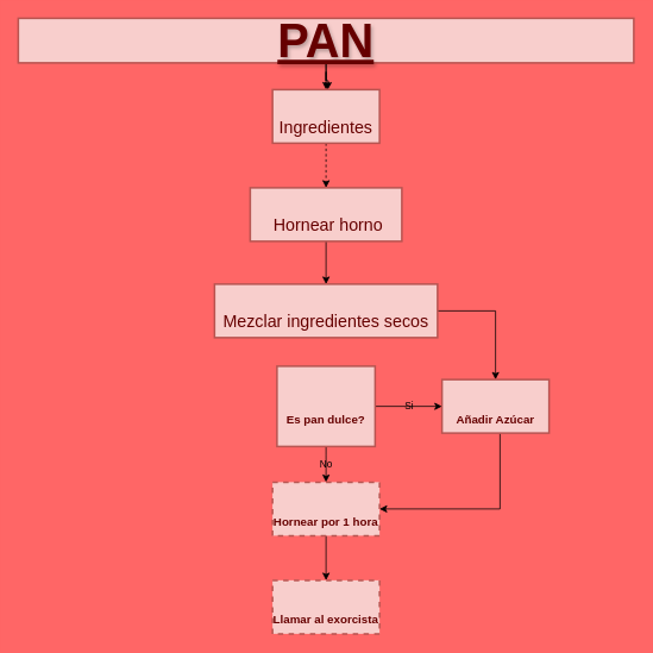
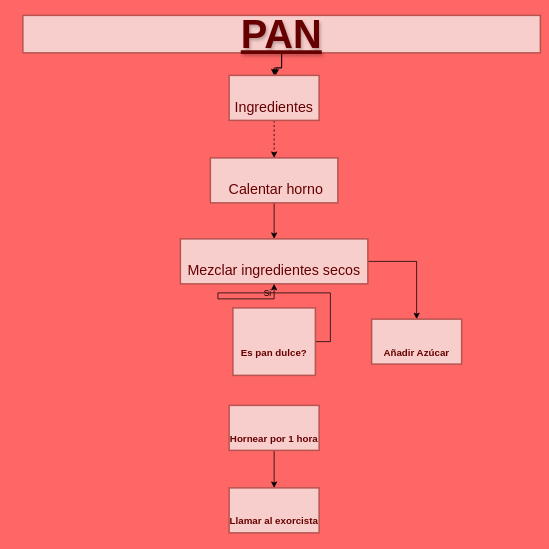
- <mxCell id="4" value="PAN" style="rounded=1;whiteSpace=wrap;html=1;absoluteArcSize=1;arcSize=0;strokeWidth=2;fillColor=#f8cecc;strokeColor=#b85450;labelBorderColor=none;labelBackgroundColor=none;textShadow=1;fontColor=#660000;fontSize=53;fontStyle=5" parent="1" vertex="1"><mxGeometry x="20" y="20" width="690" height="50" as="geometry" /></mxCell>
+ <mxCell id="4" value="PAN" style="rounded=1;whiteSpace=wrap;html=1;absoluteArcSize=1;arcSize=0;strokeWidth=2;fillColor=#f8cecc;strokeColor=#b85450;labelBorderColor=none;labelBackgroundColor=none;textShadow=1;fontColor=#660000;fontSize=53;fontStyle=5" parent="1" vertex="1"><mxGeometry x="30" y="20" width="690" height="50" as="geometry" /></mxCell>
- <mxCell id="8" value="&lt;span style=&quot;font-size: 19px; font-weight: 400;&quot;&gt;&amp;nbsp;Hornear horno&lt;/span&gt;" style="whiteSpace=wrap;html=1;fontSize=53;fillColor=#f8cecc;strokeColor=#b85450;fontColor=#660000;rounded=1;arcSize=0;strokeWidth=2;labelBorderColor=none;labelBackgroundColor=none;fontStyle=1;align=center;" parent="1" vertex="1"><mxGeometry x="280" y="210" width="170" height="60" as="geometry" /></mxCell>
+ <mxCell id="8" value="&lt;span style=&quot;font-size: 19px; font-weight: 400;&quot;&gt;&amp;nbsp;Calentar horno&lt;/span&gt;" style="whiteSpace=wrap;html=1;fontSize=53;fillColor=#f8cecc;strokeColor=#b85450;fontColor=#660000;rounded=1;arcSize=0;strokeWidth=2;labelBorderColor=none;labelBackgroundColor=none;fontStyle=1;align=center;" parent="1" vertex="1"><mxGeometry x="280" y="210" width="170" height="60" as="geometry" /></mxCell>
- <mxCell id="10" value="&lt;span style=&quot;font-size: 19px; font-weight: 400;&quot;&gt;Mezclar ingredientes secos&lt;/span&gt;" style="html=1;fontSize=53;fillColor=#f8cecc;strokeColor=#b85450;fontColor=#660000;arcSize=0;strokeWidth=2;labelBorderColor=none;labelBackgroundColor=none;fontStyle=1;align=center;verticalAlign=middle;labelPosition=center;verticalLabelPosition=middle;whiteSpace=wrap;rounded=0;" parent="1" vertex="1"><mxGeometry x="240" y="318" width="250" height="60" as="geometry" /></mxCell>
+ <mxCell id="10" value="&lt;span style=&quot;font-size: 19px; font-weight: 400;&quot;&gt;Mezclar ingredientes secos&lt;/span&gt;" style="html=1;fontSize=53;fillColor=#f8cecc;strokeColor=#b85450;fontColor=#660000;rounded=1;arcSize=0;strokeWidth=2;labelBorderColor=none;labelBackgroundColor=none;fontStyle=1;align=center;verticalAlign=middle;labelPosition=center;verticalLabelPosition=middle;whiteSpace=wrap;" parent="1" vertex="1"><mxGeometry x="240" y="318" width="250" height="60" as="geometry" /></mxCell>
- <mxCell id="11" value="Si" style="edgeStyle=orthogonalEdgeStyle;rounded=0;orthogonalLoop=1;jettySize=auto;html=1;exitX=1;exitY=0.5;exitDx=0;exitDy=0;labelBackgroundColor=none;" parent="1" source="13" target="15" edge="1"><mxGeometry relative="1" as="geometry"><mxPoint x="485" y="455" as="sourcePoint" /></mxGeometry></mxCell>
+ <mxCell id="11" value="Si" style="edgeStyle=orthogonalEdgeStyle;rounded=0;orthogonalLoop=1;jettySize=auto;html=1;exitX=1;exitY=0.5;exitDx=0;exitDy=0;labelBackgroundColor=none;" parent="1" source="13" target="10" edge="1"><mxGeometry relative="1" as="geometry"><mxPoint x="485" y="455" as="sourcePoint" /></mxGeometry></mxCell>
- <mxCell id="12" value="No" style="edgeStyle=orthogonalEdgeStyle;rounded=0;orthogonalLoop=1;jettySize=auto;html=1;labelBackgroundColor=none;" parent="1" source="13" target="17" edge="1"><mxGeometry relative="1" as="geometry"><Array as="points"><mxPoint x="365" y="510" /><mxPoint x="365" y="510" /></Array></mxGeometry></mxCell>
- <mxCell id="14" style="edgeStyle=orthogonalEdgeStyle;rounded=0;orthogonalLoop=1;jettySize=auto;html=1;" parent="1" source="15" target="17" edge="1"><mxGeometry relative="1" as="geometry"><mxPoint x="430" y="560" as="targetPoint" /><Array as="points"><mxPoint x="560" y="570" /></Array></mxGeometry></mxCell>
- <mxCell id="17" value="&lt;font style=&quot;font-size: 13px;&quot;&gt;Hornear por 1 hora&lt;/font&gt;" style="whiteSpace=wrap;html=1;fontSize=53;fillColor=#f8cecc;strokeColor=#b85450;fontColor=#660000;rounded=1;arcSize=0;strokeWidth=2;labelBorderColor=none;labelBackgroundColor=none;fontStyle=1;dashed=1;" parent="1" vertex="1"><mxGeometry x="305" y="540" width="120" height="60" as="geometry" /></mxCell>
+ <mxCell id="17" value="&lt;font style=&quot;font-size: 13px;&quot;&gt;Hornear por 1 hora&lt;/font&gt;" style="whiteSpace=wrap;html=1;fontSize=53;fillColor=#f8cecc;strokeColor=#b85450;fontColor=#660000;rounded=1;arcSize=0;strokeWidth=2;labelBorderColor=none;labelBackgroundColor=none;fontStyle=1;" parent="1" vertex="1"><mxGeometry x="305" y="540" width="120" height="60" as="geometry" /></mxCell>
- <mxCell id="18" value="&lt;span style=&quot;font-size: 13px;&quot;&gt;Llamar al exorcista&lt;/span&gt;" style="whiteSpace=wrap;html=1;fontSize=53;fillColor=#f8cecc;strokeColor=#b85450;fontColor=#660000;rounded=1;arcSize=0;strokeWidth=2;labelBorderColor=none;labelBackgroundColor=none;fontStyle=1;dashed=1;" parent="1" vertex="1"><mxGeometry x="305" y="650" width="120" height="60" as="geometry" /></mxCell>
+ <mxCell id="18" value="&lt;span style=&quot;font-size: 13px;&quot;&gt;Llamar al exorcista&lt;/span&gt;" style="whiteSpace=wrap;html=1;fontSize=53;fillColor=#f8cecc;strokeColor=#b85450;fontColor=#660000;rounded=1;arcSize=0;strokeWidth=2;labelBorderColor=none;labelBackgroundColor=none;fontStyle=1;" parent="1" vertex="1"><mxGeometry x="305" y="650" width="120" height="60" as="geometry" /></mxCell>
